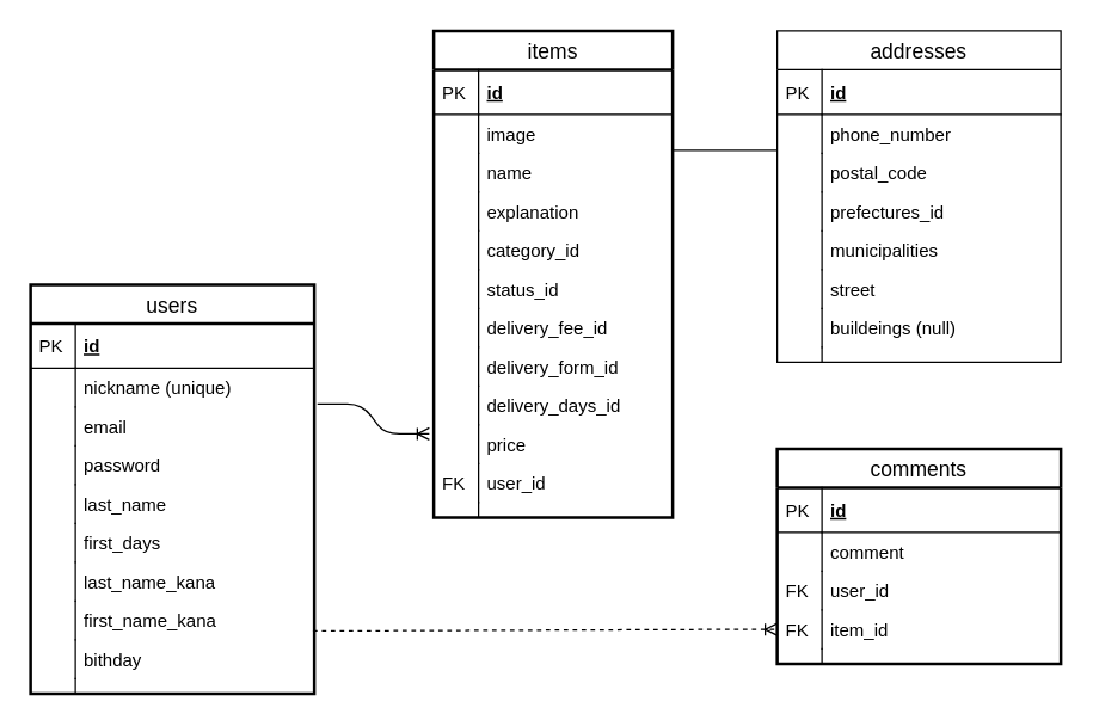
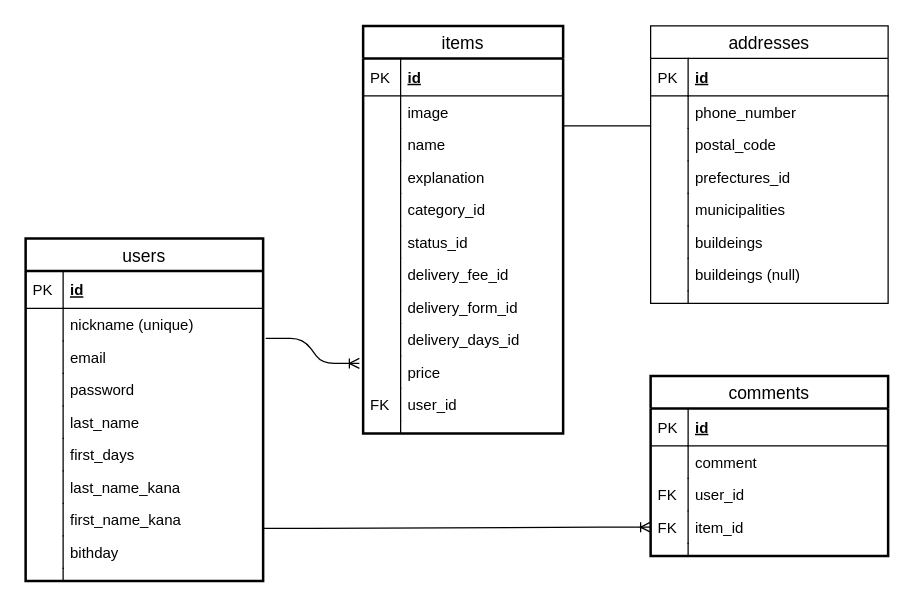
- <mxCell id="41" value="street" style="shape=partialRectangle;top=0;left=0;right=0;bottom=0;align=left;verticalAlign=top;fillColor=none;spacingLeft=34;spacingRight=4;overflow=hidden;rotatable=0;points=[[0,0.5],[1,0.5]];portConstraint=eastwest;dropTarget=0;fontSize=12;" parent="30" vertex="1"><mxGeometry y="160" width="190" height="26" as="geometry" /></mxCell>
+ <mxCell id="41" value="buildeings" style="shape=partialRectangle;top=0;left=0;right=0;bottom=0;align=left;verticalAlign=top;fillColor=none;spacingLeft=34;spacingRight=4;overflow=hidden;rotatable=0;points=[[0,0.5],[1,0.5]];portConstraint=eastwest;dropTarget=0;fontSize=12;" parent="30" vertex="1"><mxGeometry y="160" width="190" height="26" as="geometry" /></mxCell>
- <mxCell id="2" value="" style="edgeStyle=entityRelationEdgeStyle;fontSize=12;html=1;endArrow=ERoneToMany;exitX=0.995;exitY=0.769;exitDx=0;exitDy=0;exitPerimeter=0;entryX=0;entryY=0.5;entryDx=0;entryDy=0;dashed=1;" parent="1" target="54" edge="1" source="73"><mxGeometry width="100" height="100" relative="1" as="geometry"><mxPoint x="211.9" y="209.328" as="sourcePoint" /><mxPoint x="330" y="620" as="targetPoint" /></mxGeometry></mxCell>
+ <mxCell id="2" value="" style="edgeStyle=entityRelationEdgeStyle;fontSize=12;html=1;endArrow=ERoneToMany;exitX=0.995;exitY=0.769;exitDx=0;exitDy=0;exitPerimeter=0;entryX=0;entryY=0.5;entryDx=0;entryDy=0;" parent="1" target="54" edge="1" source="73"><mxGeometry width="100" height="100" relative="1" as="geometry"><mxPoint x="211.9" y="209.328" as="sourcePoint" /><mxPoint x="330" y="620" as="targetPoint" /></mxGeometry></mxCell>
